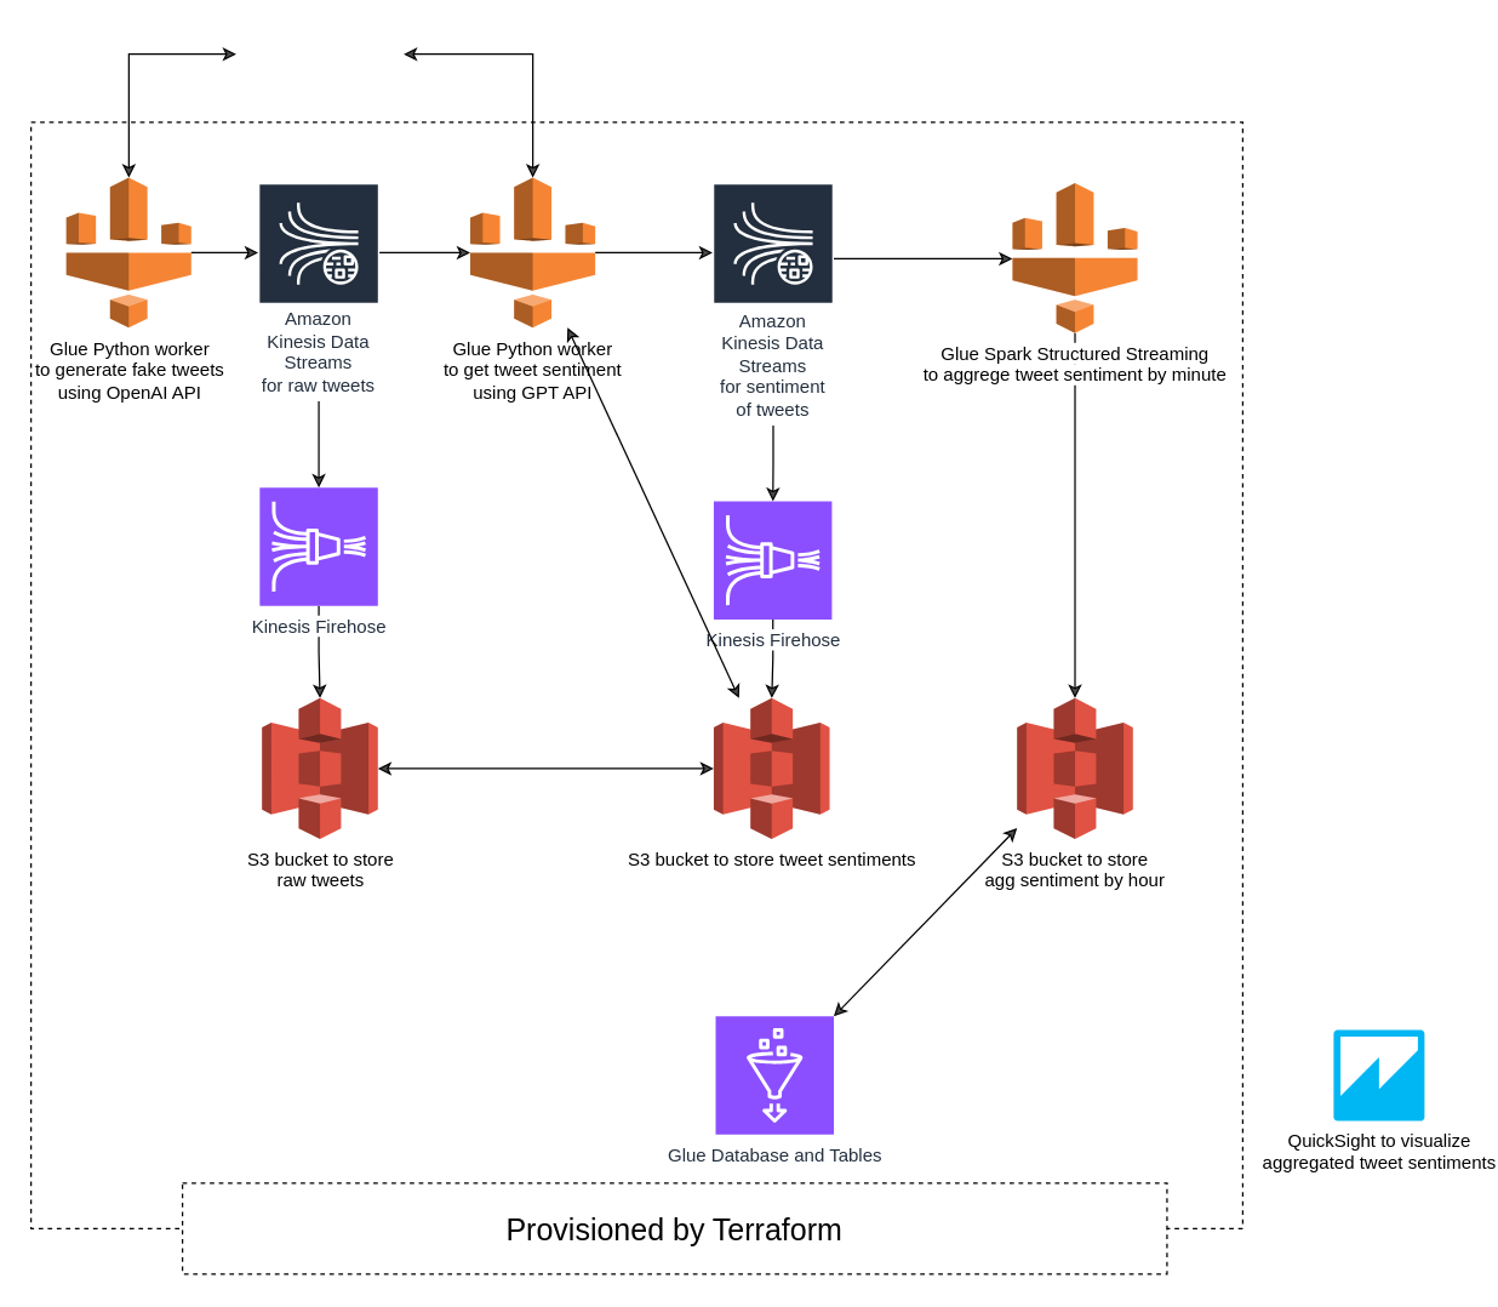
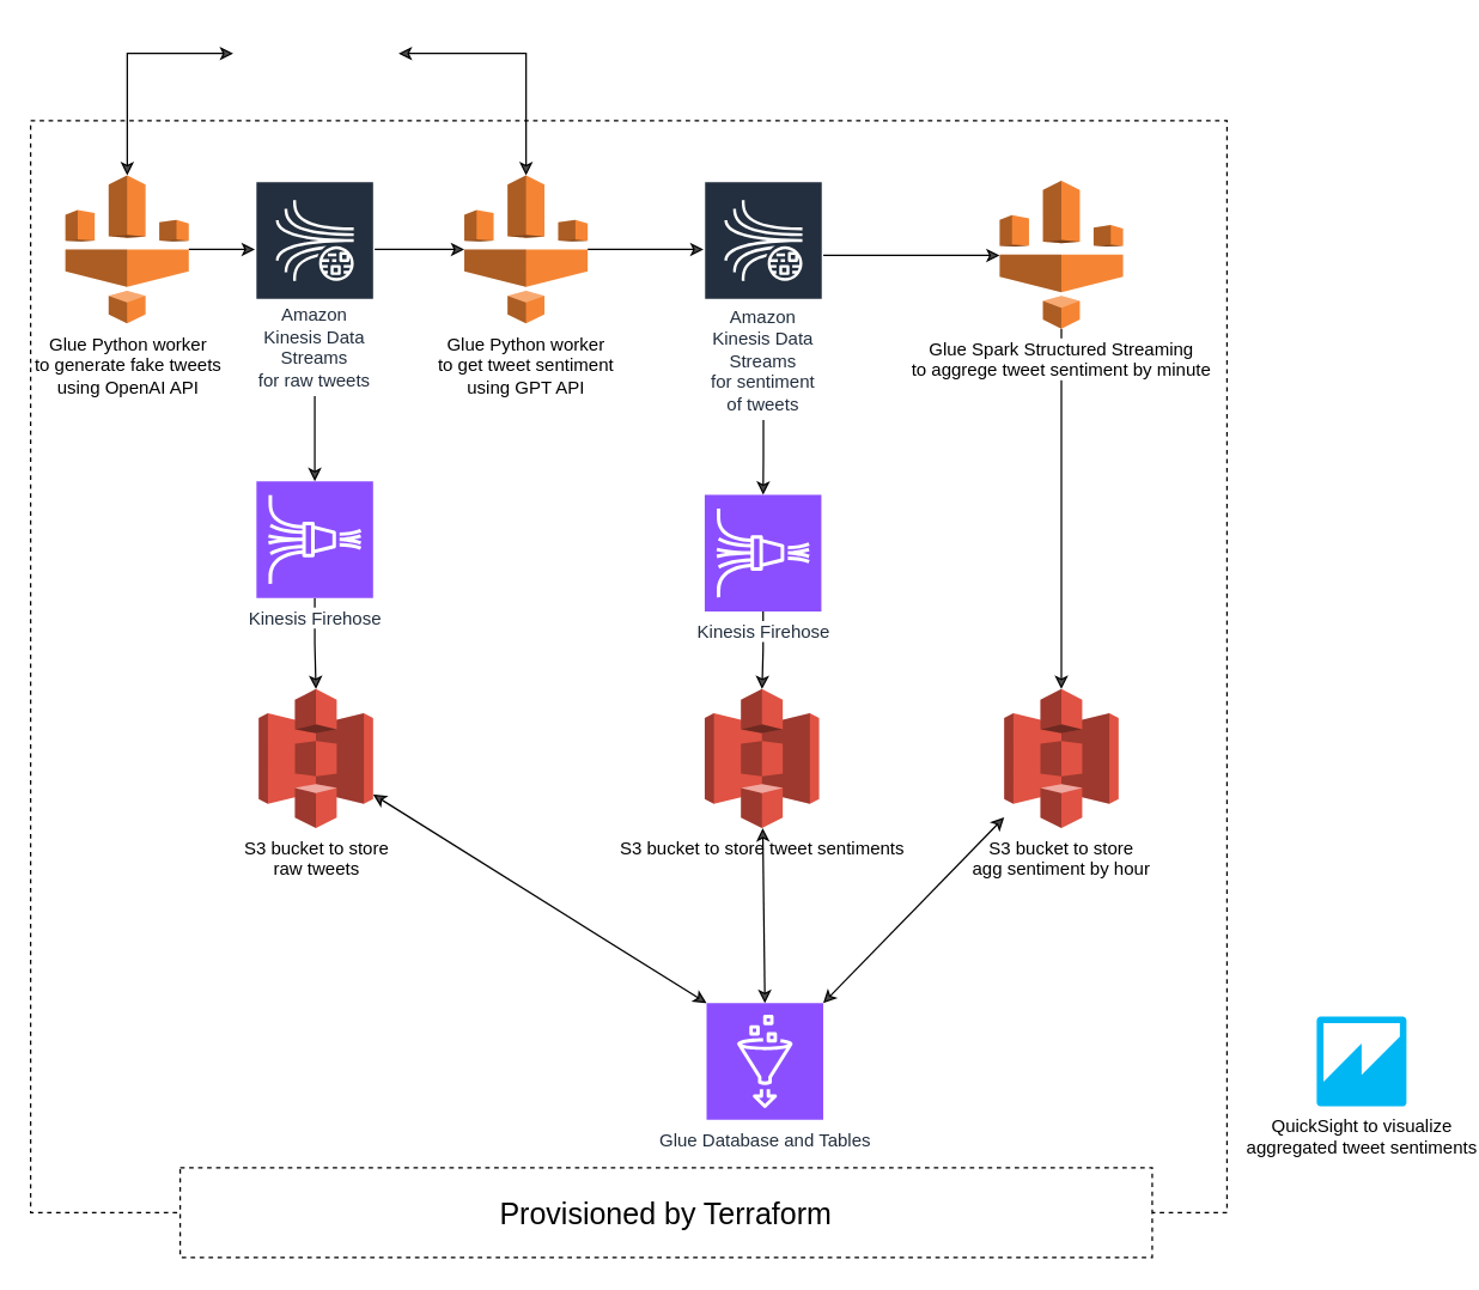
- <mxCell id="29" style="rounded=0;orthogonalLoop=1;jettySize=auto;html=1;startArrow=classic;startFill=1;fillOpacity=70;" edge="1" parent="1" source="23" target="9"><mxGeometry relative="1" as="geometry"><mxPoint x="259" y="543" as="sourcePoint" /><mxPoint x="470" y="692" as="targetPoint" /></mxGeometry></mxCell>
+ <mxCell id="29" style="rounded=0;orthogonalLoop=1;jettySize=auto;html=1;startArrow=classic;startFill=1;entryX=0.5;entryY=0;entryDx=0;entryDy=0;entryPerimeter=0;fillOpacity=70;" edge="1" parent="1" source="23" target="28"><mxGeometry relative="1" as="geometry"><mxPoint x="259" y="543" as="sourcePoint" /><mxPoint x="470" y="692" as="targetPoint" /></mxGeometry></mxCell>
- <mxCell id="21" style="rounded=0;orthogonalLoop=1;jettySize=auto;html=1;startArrow=classic;startFill=1;fillOpacity=70;" edge="1" parent="1" source="22" target="23"><mxGeometry relative="1" as="geometry" /></mxCell>
+ <mxCell id="21" style="rounded=0;orthogonalLoop=1;jettySize=auto;html=1;startArrow=classic;startFill=1;entryX=0;entryY=0;entryDx=0;entryDy=0;entryPerimeter=0;fillOpacity=70;" edge="1" parent="1" source="22" target="28"><mxGeometry relative="1" as="geometry" /></mxCell>
